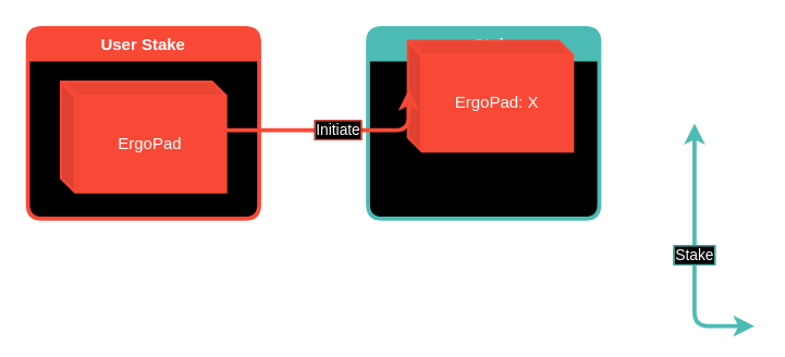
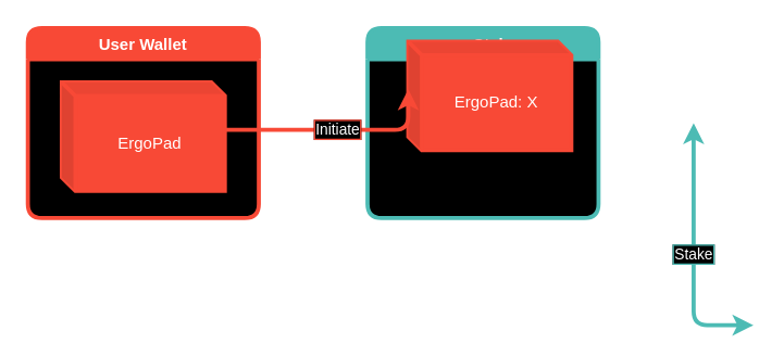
- <mxCell id="2" value="User Stake" style="swimlane;container=1;collapsible=0;fillColor=#F84936;swimlaneLine=1;rounded=1;swimlaneFillColor=#000000;fontColor=#FFFFFF;labelBorderColor=none;strokeColor=#F84936;strokeWidth=3;" parent="1" vertex="1"><mxGeometry x="20" y="20" width="170" height="140" as="geometry" /></mxCell>
+ <mxCell id="2" value="User Wallet" style="swimlane;container=1;collapsible=0;fillColor=#F84936;swimlaneLine=1;rounded=1;swimlaneFillColor=#000000;fontColor=#FFFFFF;labelBorderColor=none;strokeColor=#F84936;strokeWidth=3;" parent="1" vertex="1"><mxGeometry x="20" y="20" width="170" height="140" as="geometry" /></mxCell>
